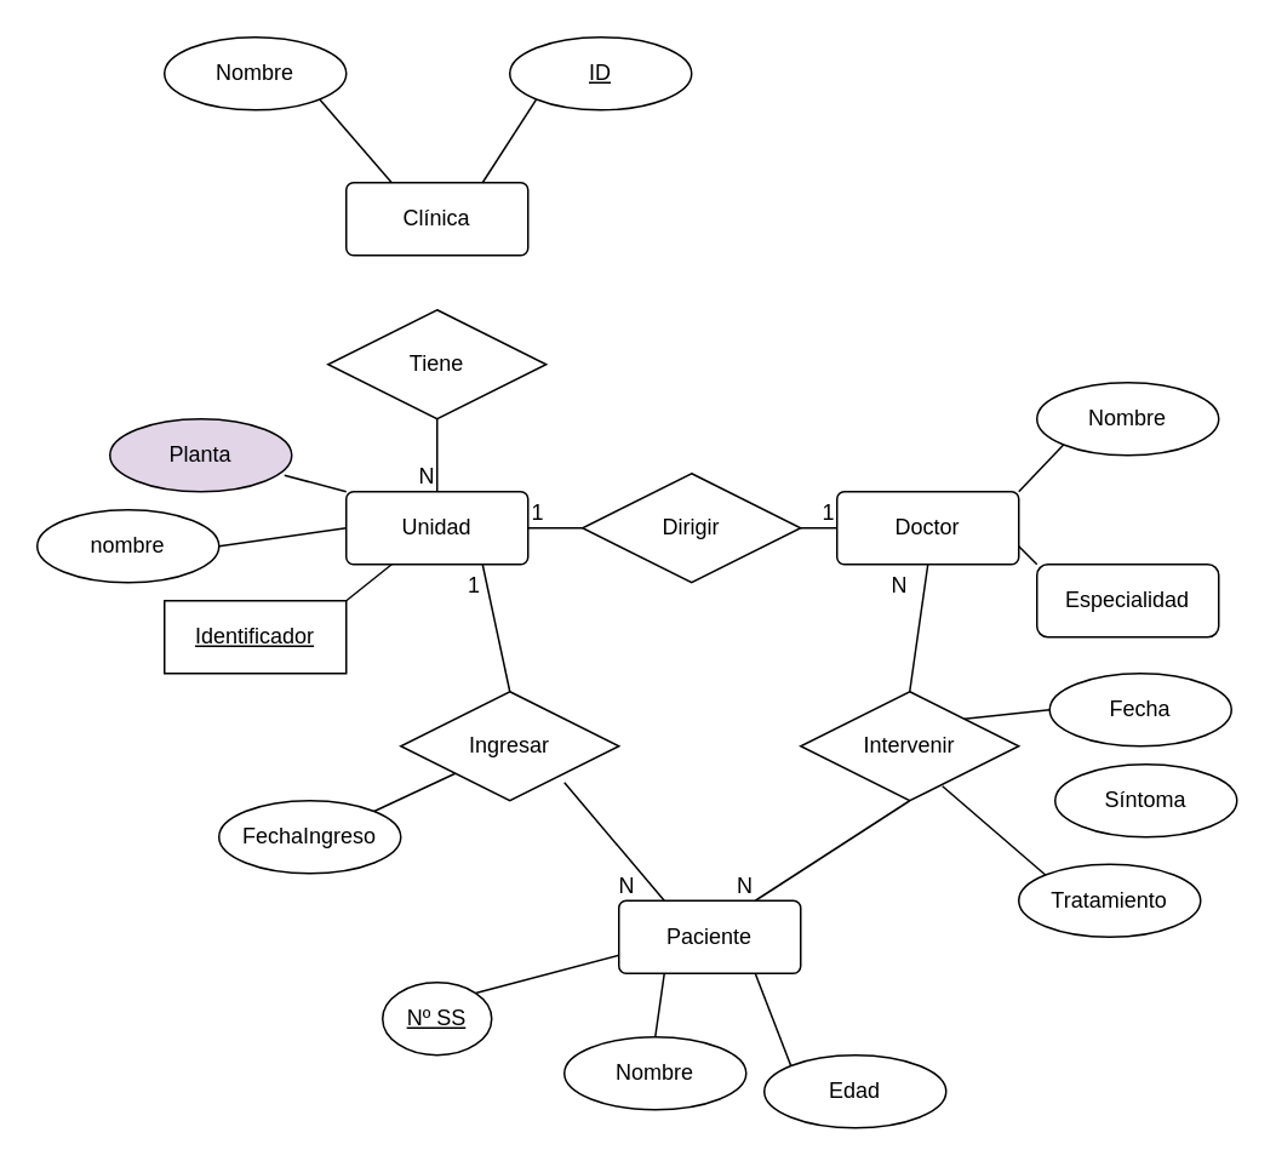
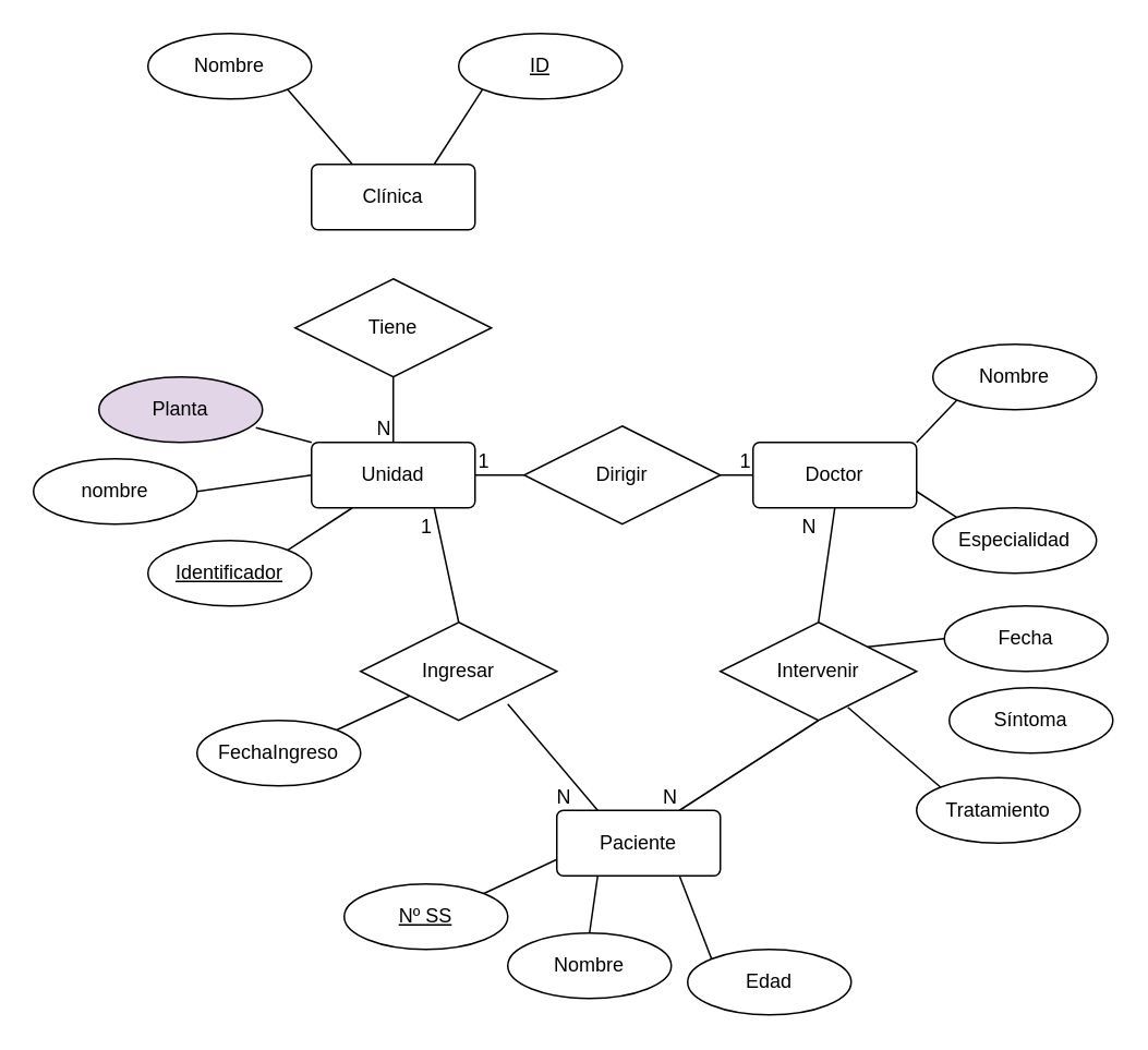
- <mxCell id="13" value="Especialidad" style="whiteSpace=wrap;html=1;align=center;rounded=1;" vertex="1" parent="1"><mxGeometry x="570" y="310" width="100" height="40" as="geometry" /></mxCell>
+ <mxCell id="13" value="Especialidad" style="ellipse;whiteSpace=wrap;html=1;align=center;" vertex="1" parent="1"><mxGeometry x="570" y="310" width="100" height="40" as="geometry" /></mxCell>
- <mxCell id="47" value="Identificador" style="whiteSpace=wrap;html=1;align=center;fontStyle=4;rounded=0;" vertex="1" parent="1"><mxGeometry x="90" y="330" width="100" height="40" as="geometry" /></mxCell>
+ <mxCell id="47" value="Identificador" style="ellipse;whiteSpace=wrap;html=1;align=center;fontStyle=4;" vertex="1" parent="1"><mxGeometry x="90" y="330" width="100" height="40" as="geometry" /></mxCell>
- <mxCell id="22" value="Nº SS" style="ellipse;whiteSpace=wrap;html=1;align=center;fontStyle=4;" vertex="1" parent="1"><mxGeometry x="210" y="540" width="60" height="40" as="geometry" /></mxCell>
+ <mxCell id="22" value="Nº SS" style="ellipse;whiteSpace=wrap;html=1;align=center;fontStyle=4;" vertex="1" parent="1"><mxGeometry x="210" y="540" width="100" height="40" as="geometry" /></mxCell>
